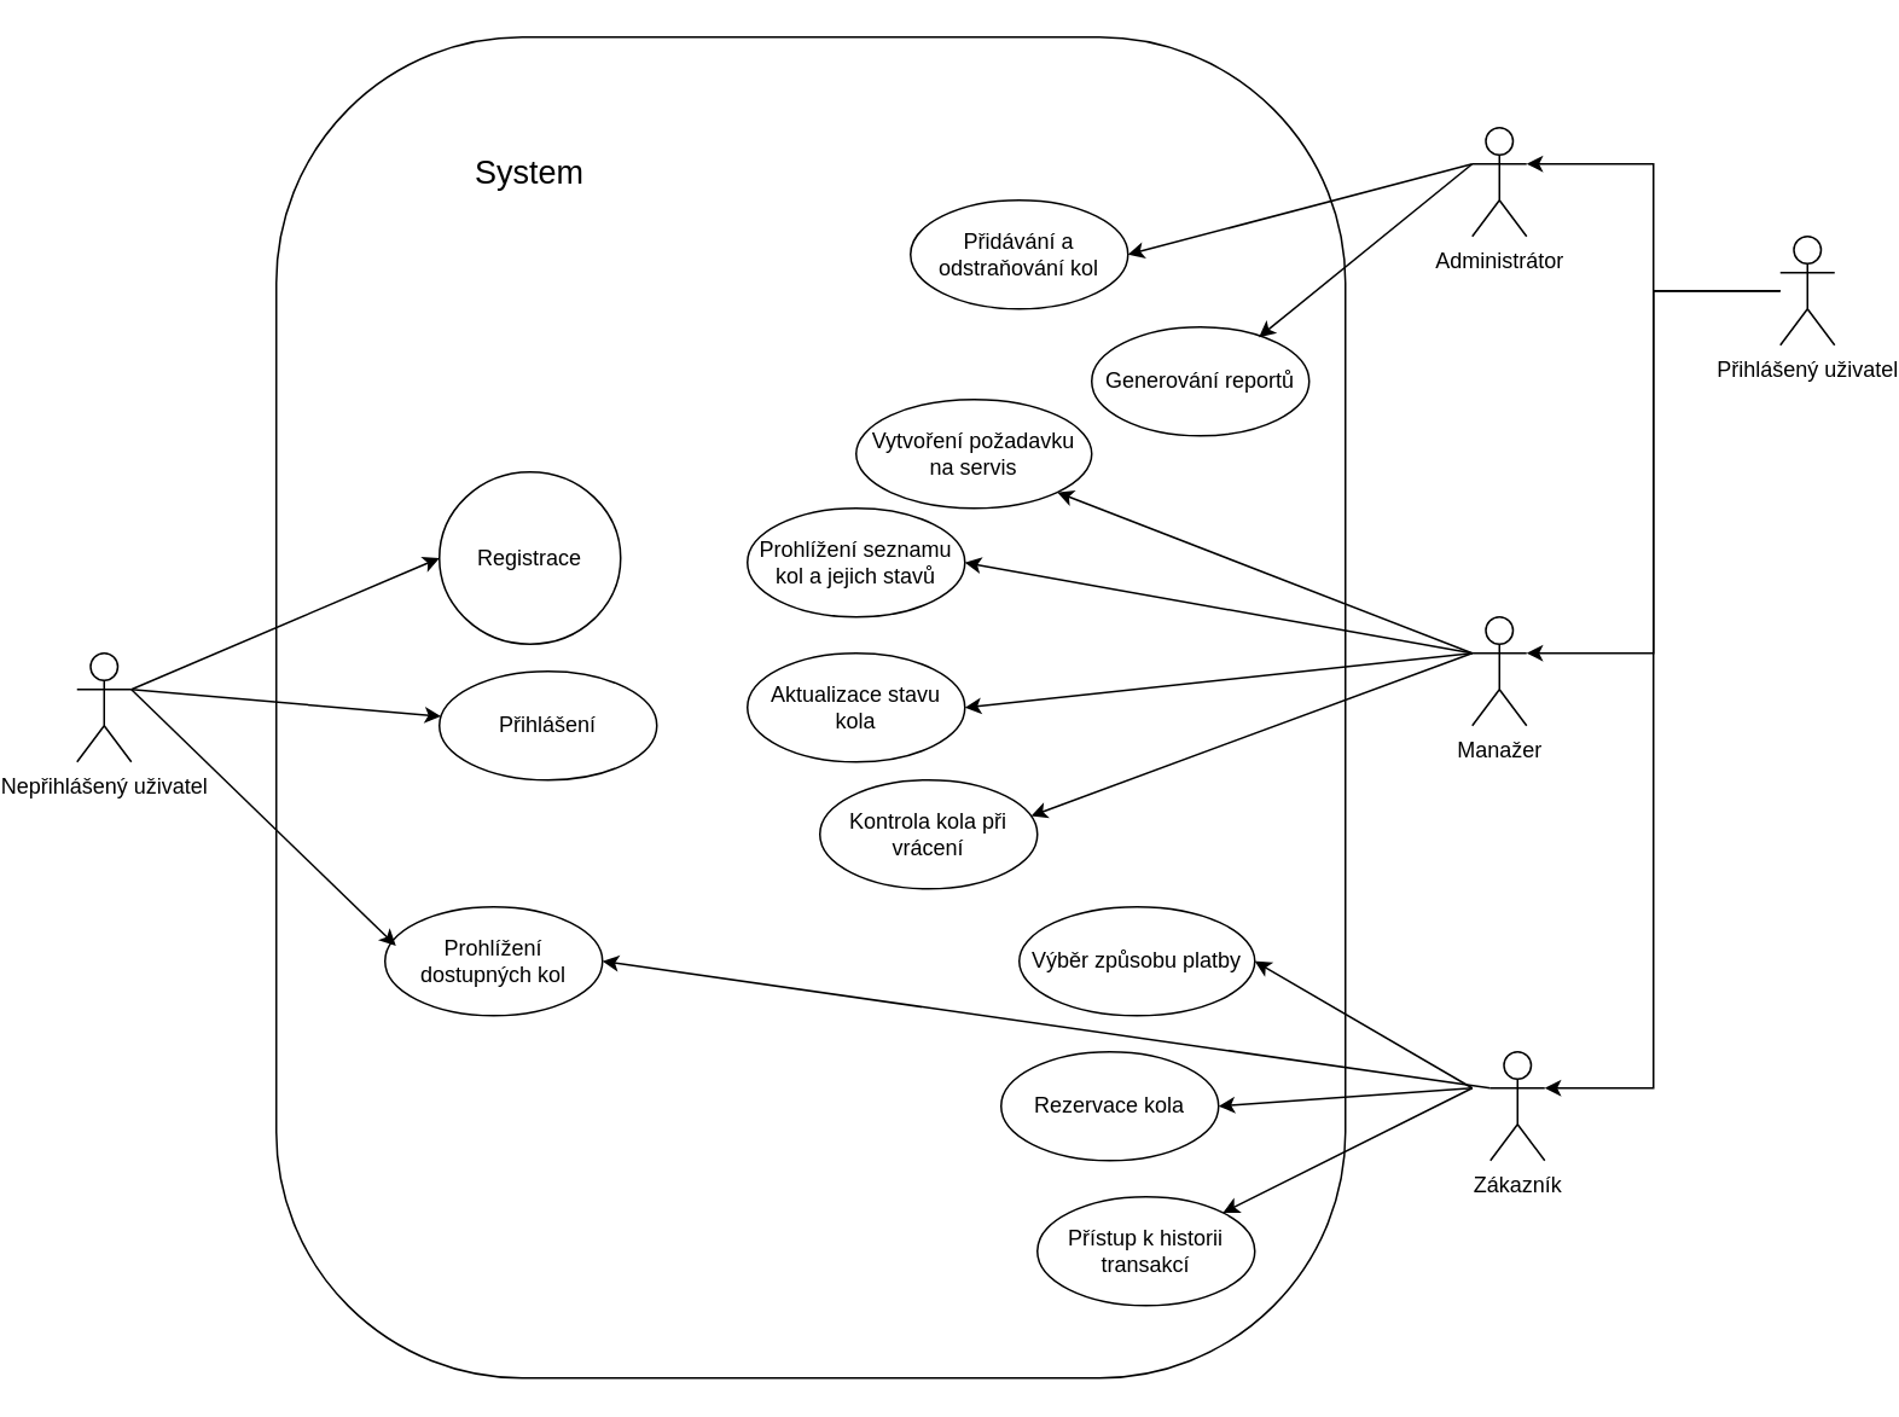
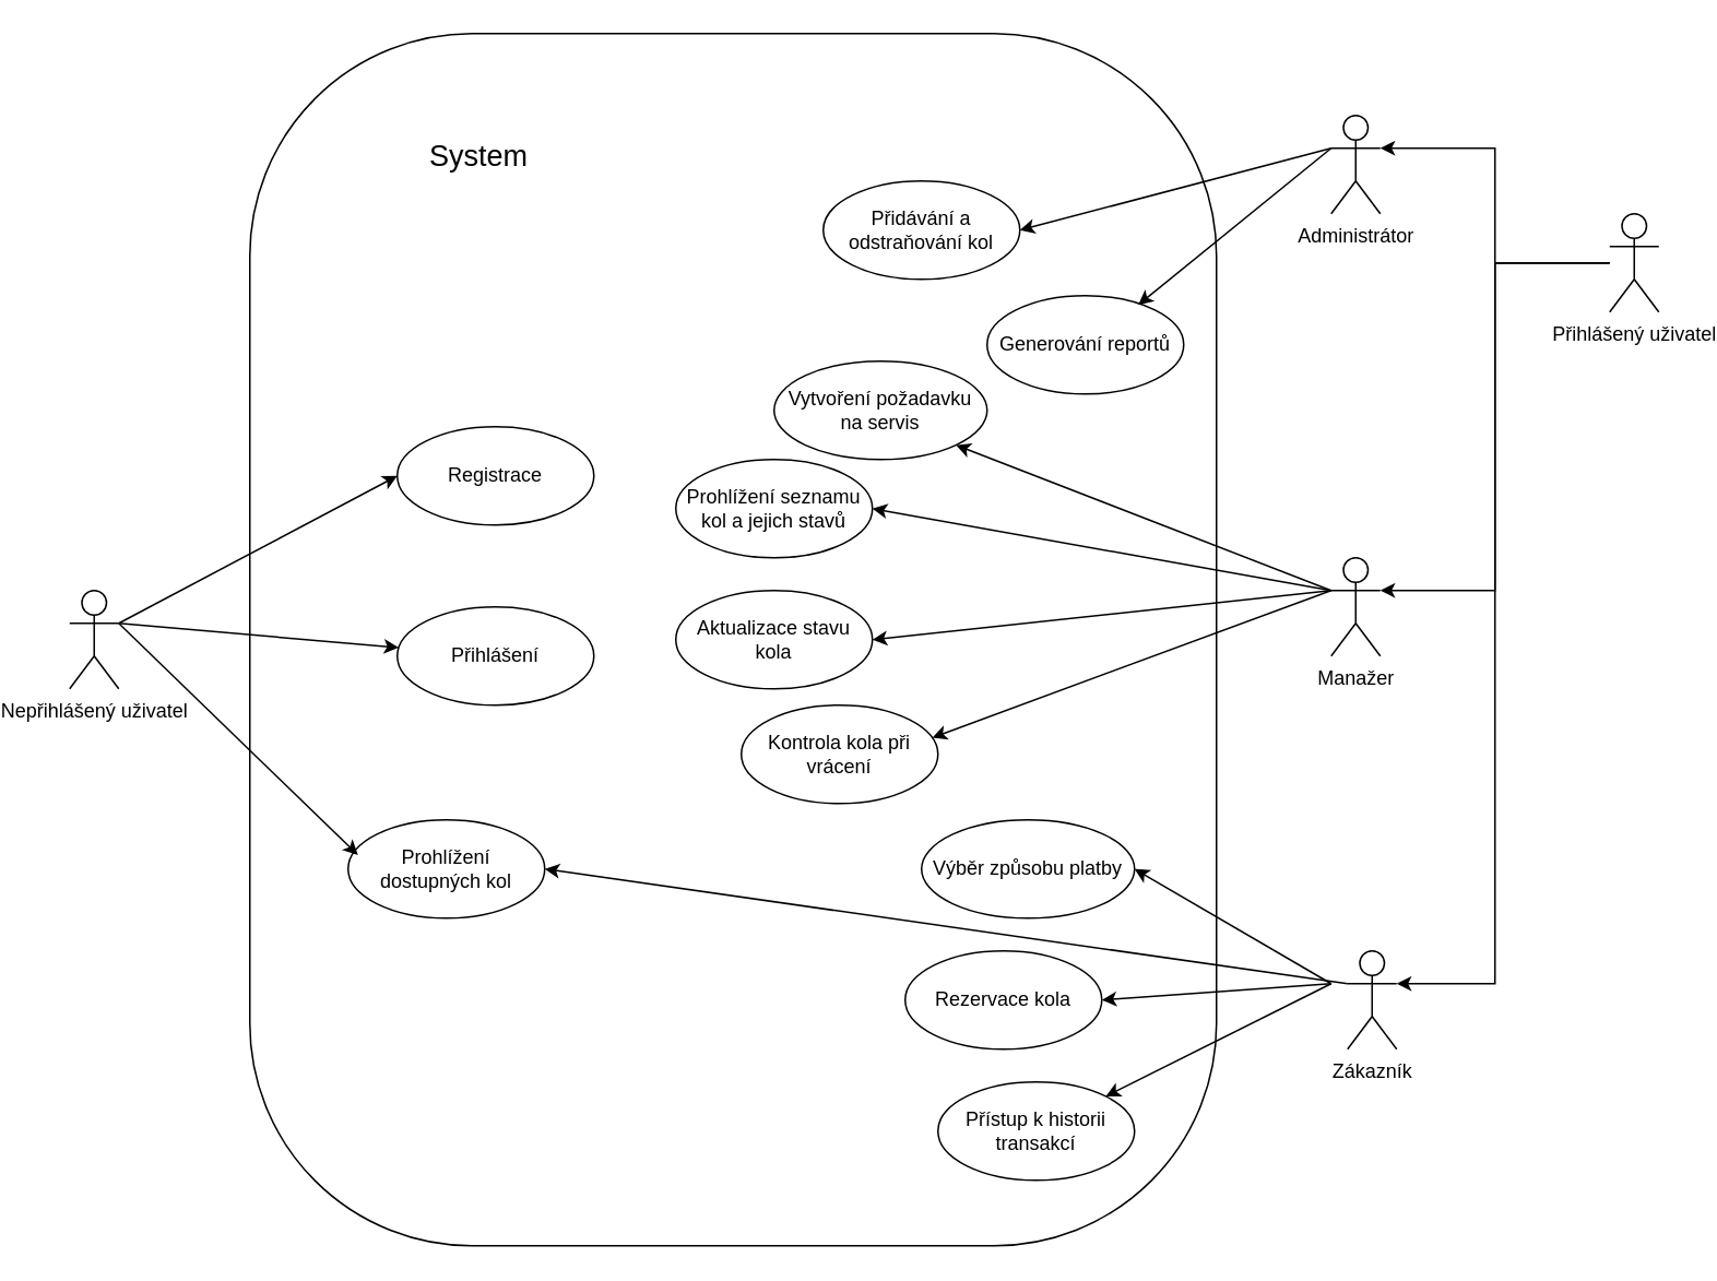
- <mxCell id="12" value="Registrace" style="ellipse;whiteSpace=wrap;html=1;" vertex="1" parent="1"><mxGeometry x="220" y="260" width="100" height="95" as="geometry" /></mxCell>
+ <mxCell id="12" value="Registrace" style="ellipse;whiteSpace=wrap;html=1;" vertex="1" parent="1"><mxGeometry x="220" y="260" width="120" height="60" as="geometry" /></mxCell>
